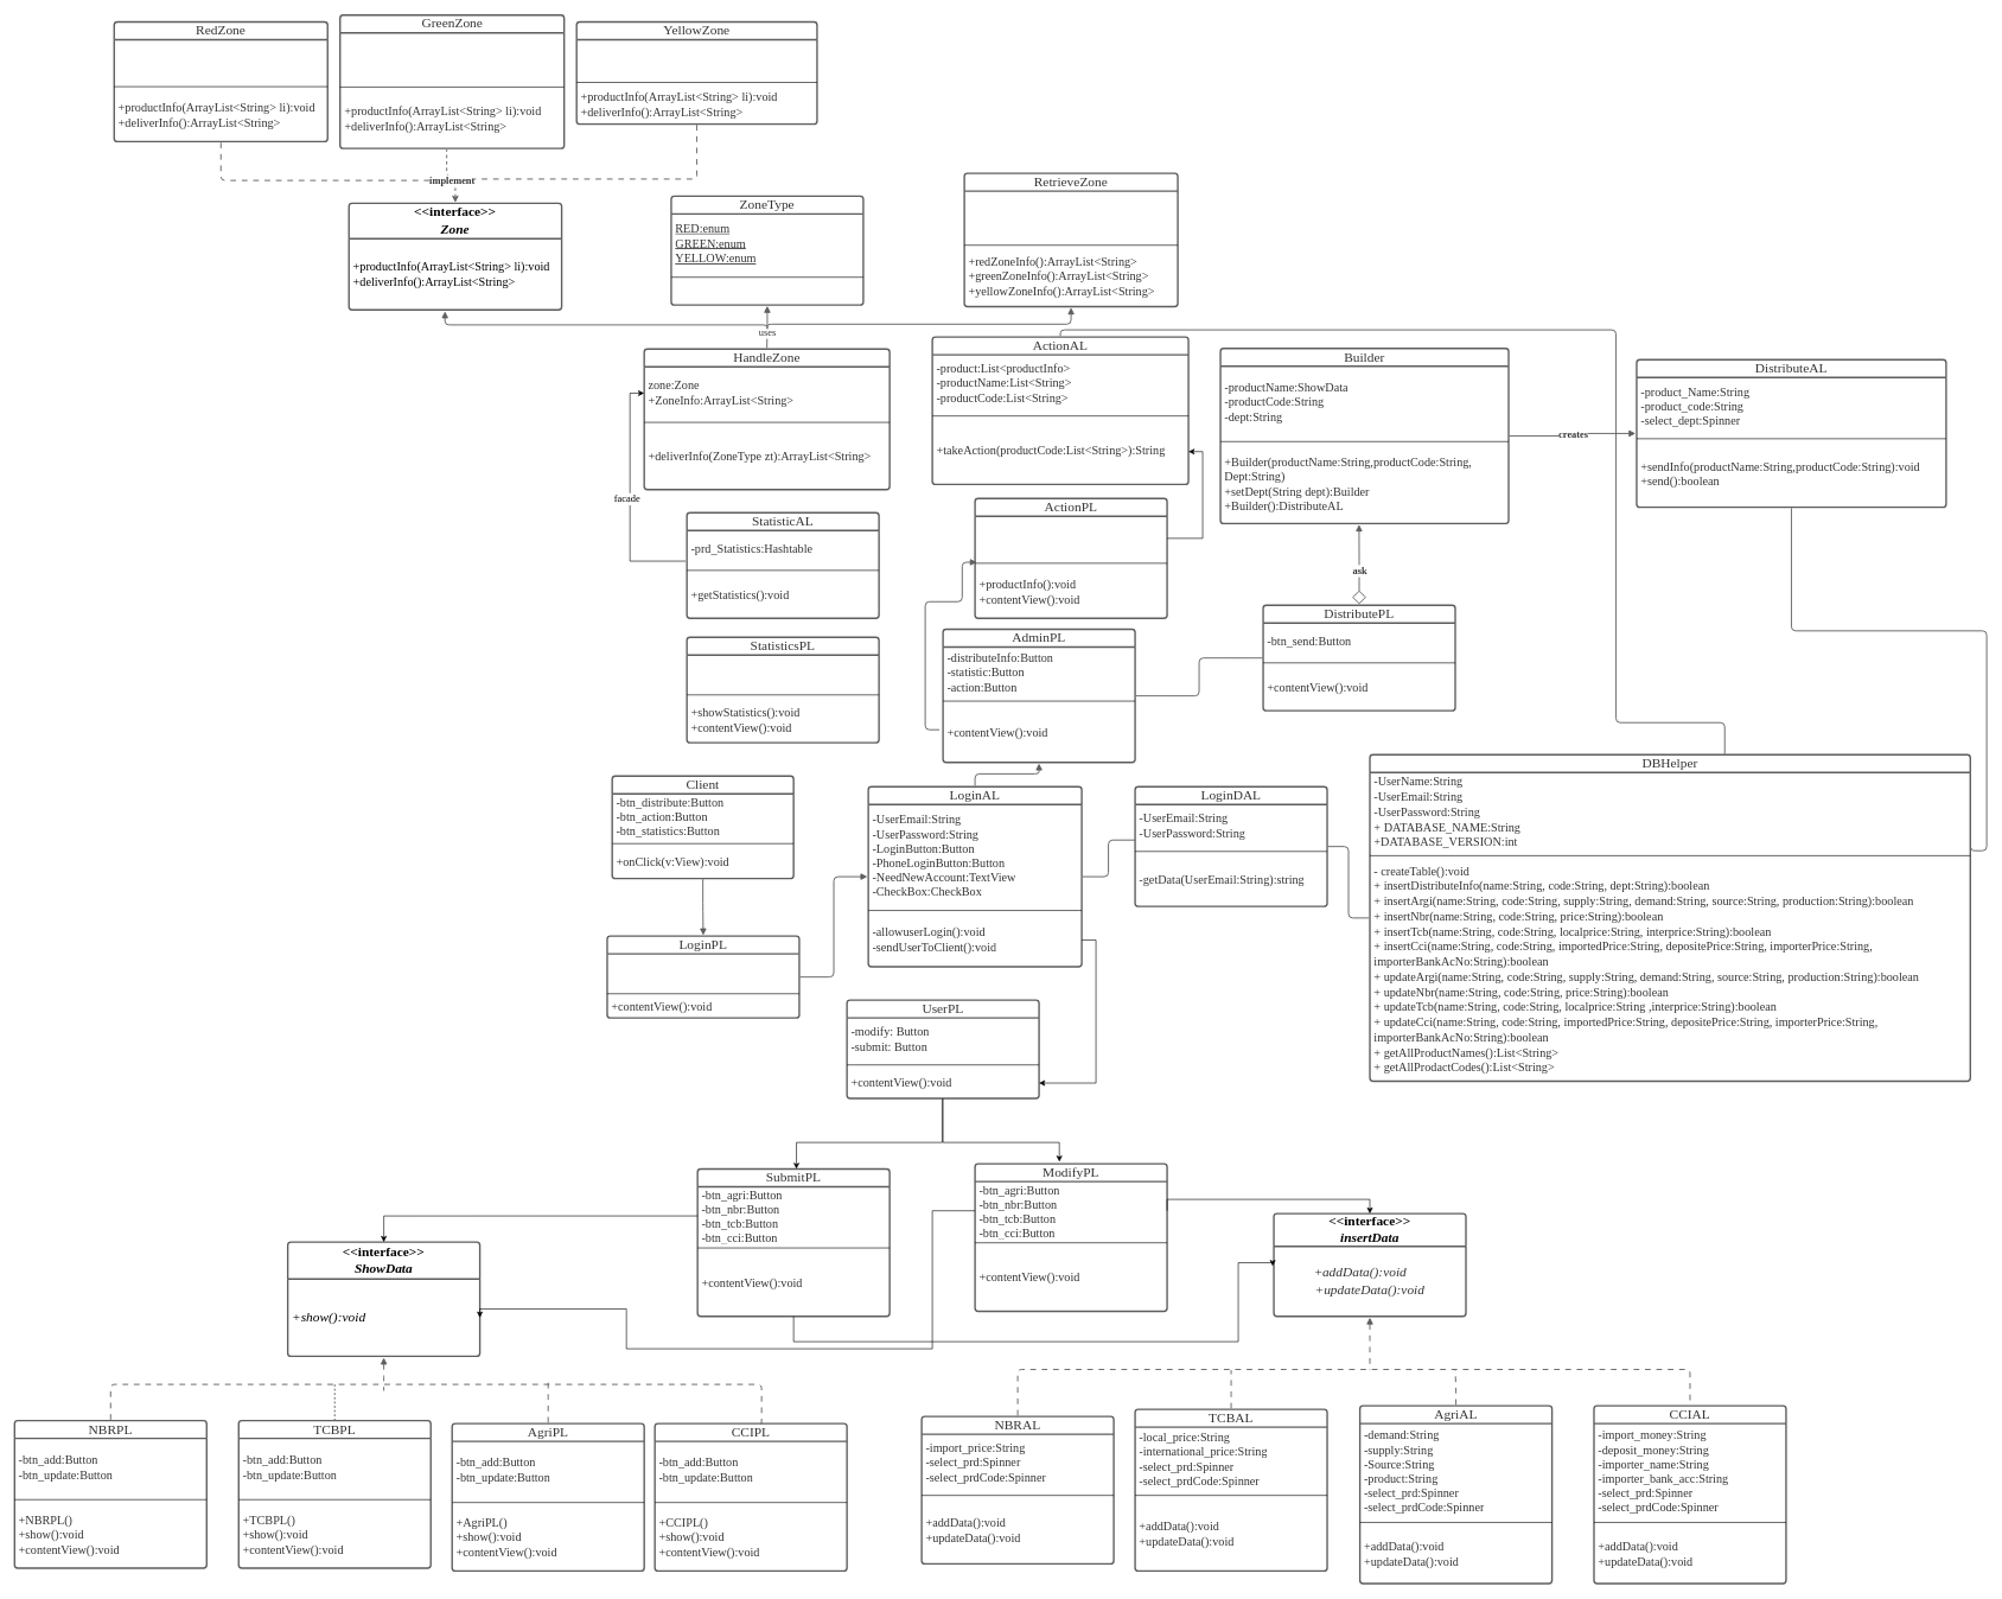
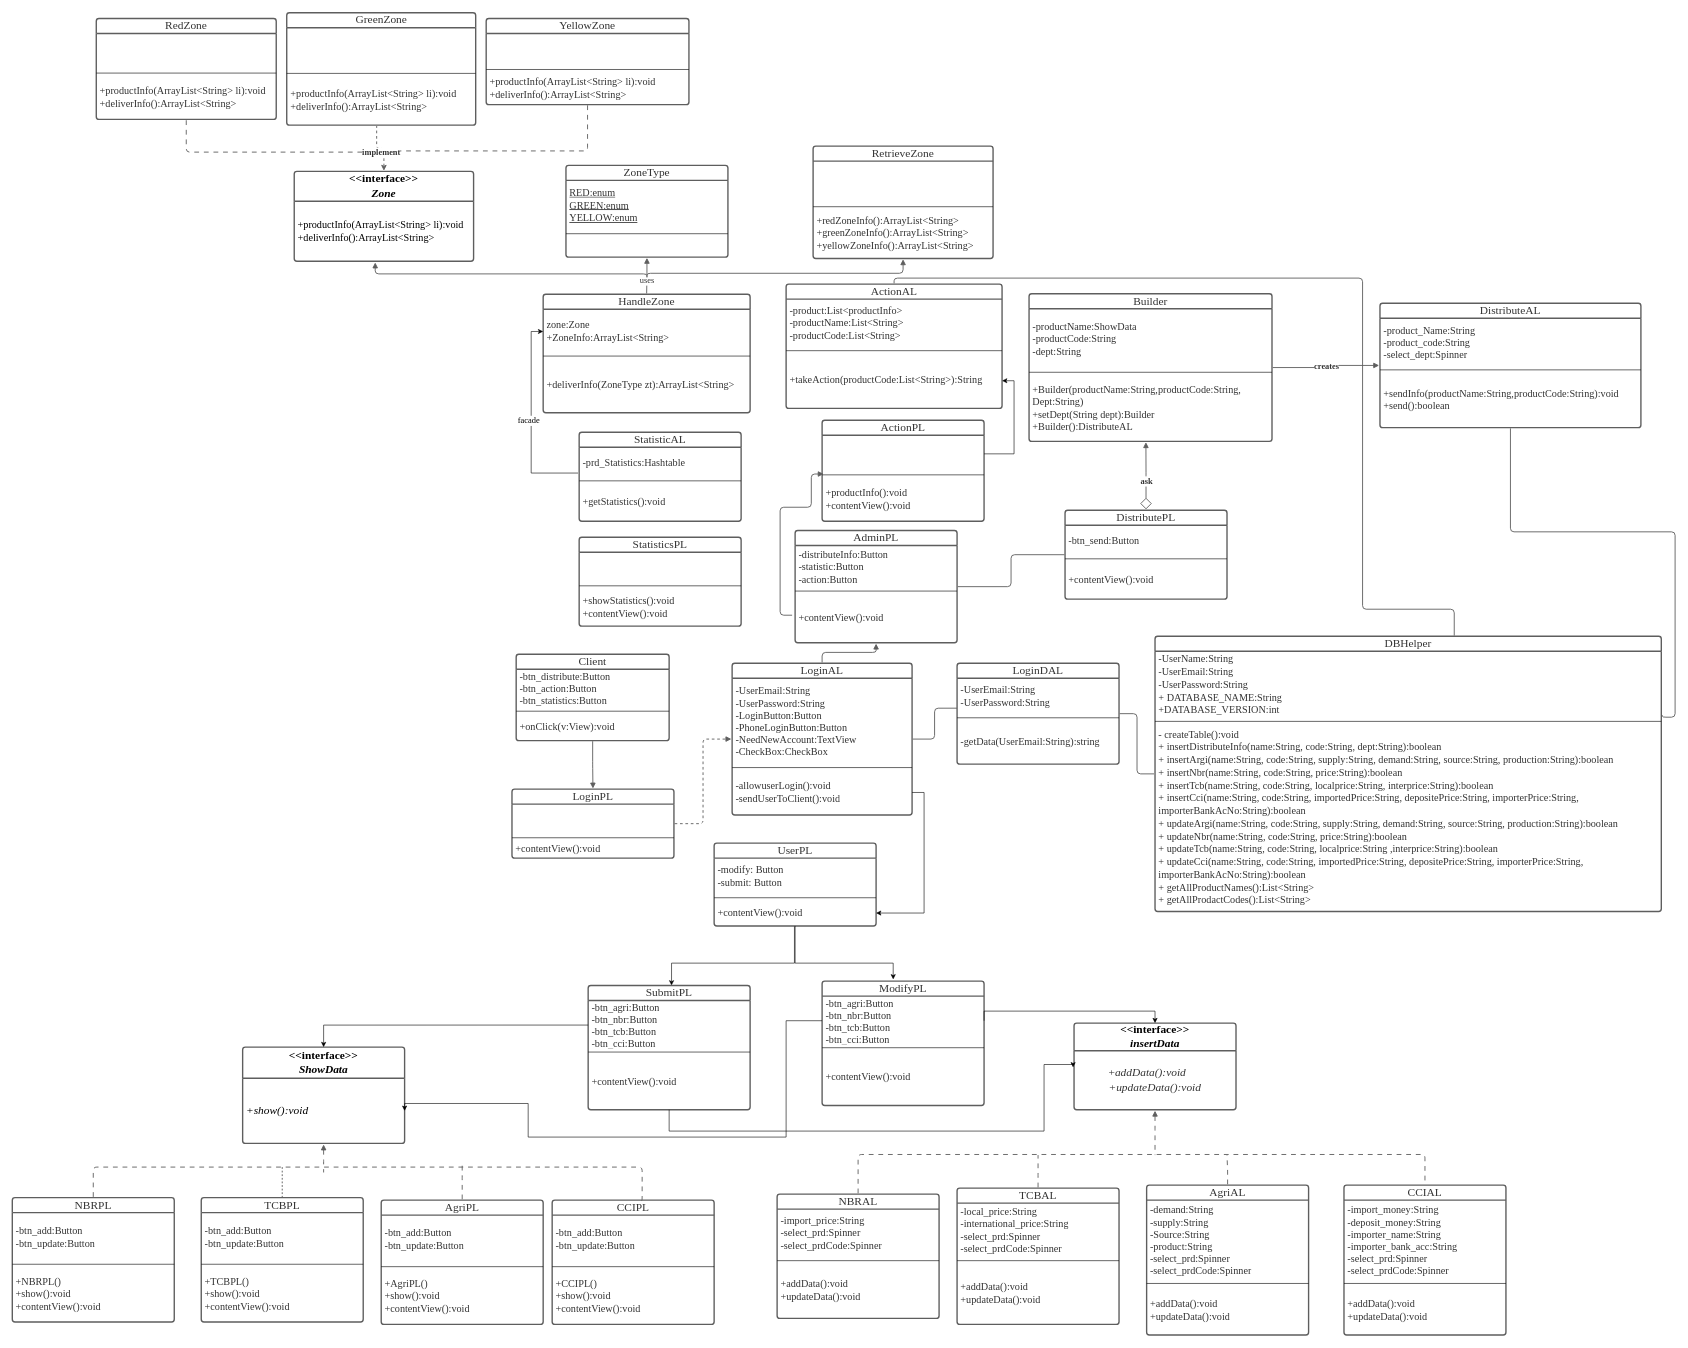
- <mxCell id="150" value="" style="html=1;jettySize=18;whiteSpace=wrap;fontSize=14;strokeColor=#5E5E5E;strokeWidth=1.5;rounded=1;arcSize=12;edgeStyle=orthogonalEdgeStyle;startArrow=none;;endArrow=block;endFill=1;;exitX=1.004;exitY=0.5;exitPerimeter=0;entryX=-0.004;entryY=0.5;entryPerimeter=0;fontFamily=Times New Roman;" edge="1" parent="1" source="6" target="10"><mxGeometry width="100" height="100" relative="1" as="geometry"><Array as="points" /></mxGeometry></mxCell>
+ <mxCell id="150" value="" style="html=1;jettySize=18;whiteSpace=wrap;fontSize=14;strokeColor=#5E5E5E;strokeWidth=1.5;rounded=1;arcSize=12;edgeStyle=orthogonalEdgeStyle;startArrow=none;endArrow=block;endFill=1;exitX=1.004;exitY=0.5;exitPerimeter=0;entryX=-0.004;entryY=0.5;entryPerimeter=0;fontFamily=Times New Roman;dashed=1;" edge="1" parent="1" source="6" target="10"><mxGeometry width="100" height="100" relative="1" as="geometry"><Array as="points" /></mxGeometry></mxCell>
